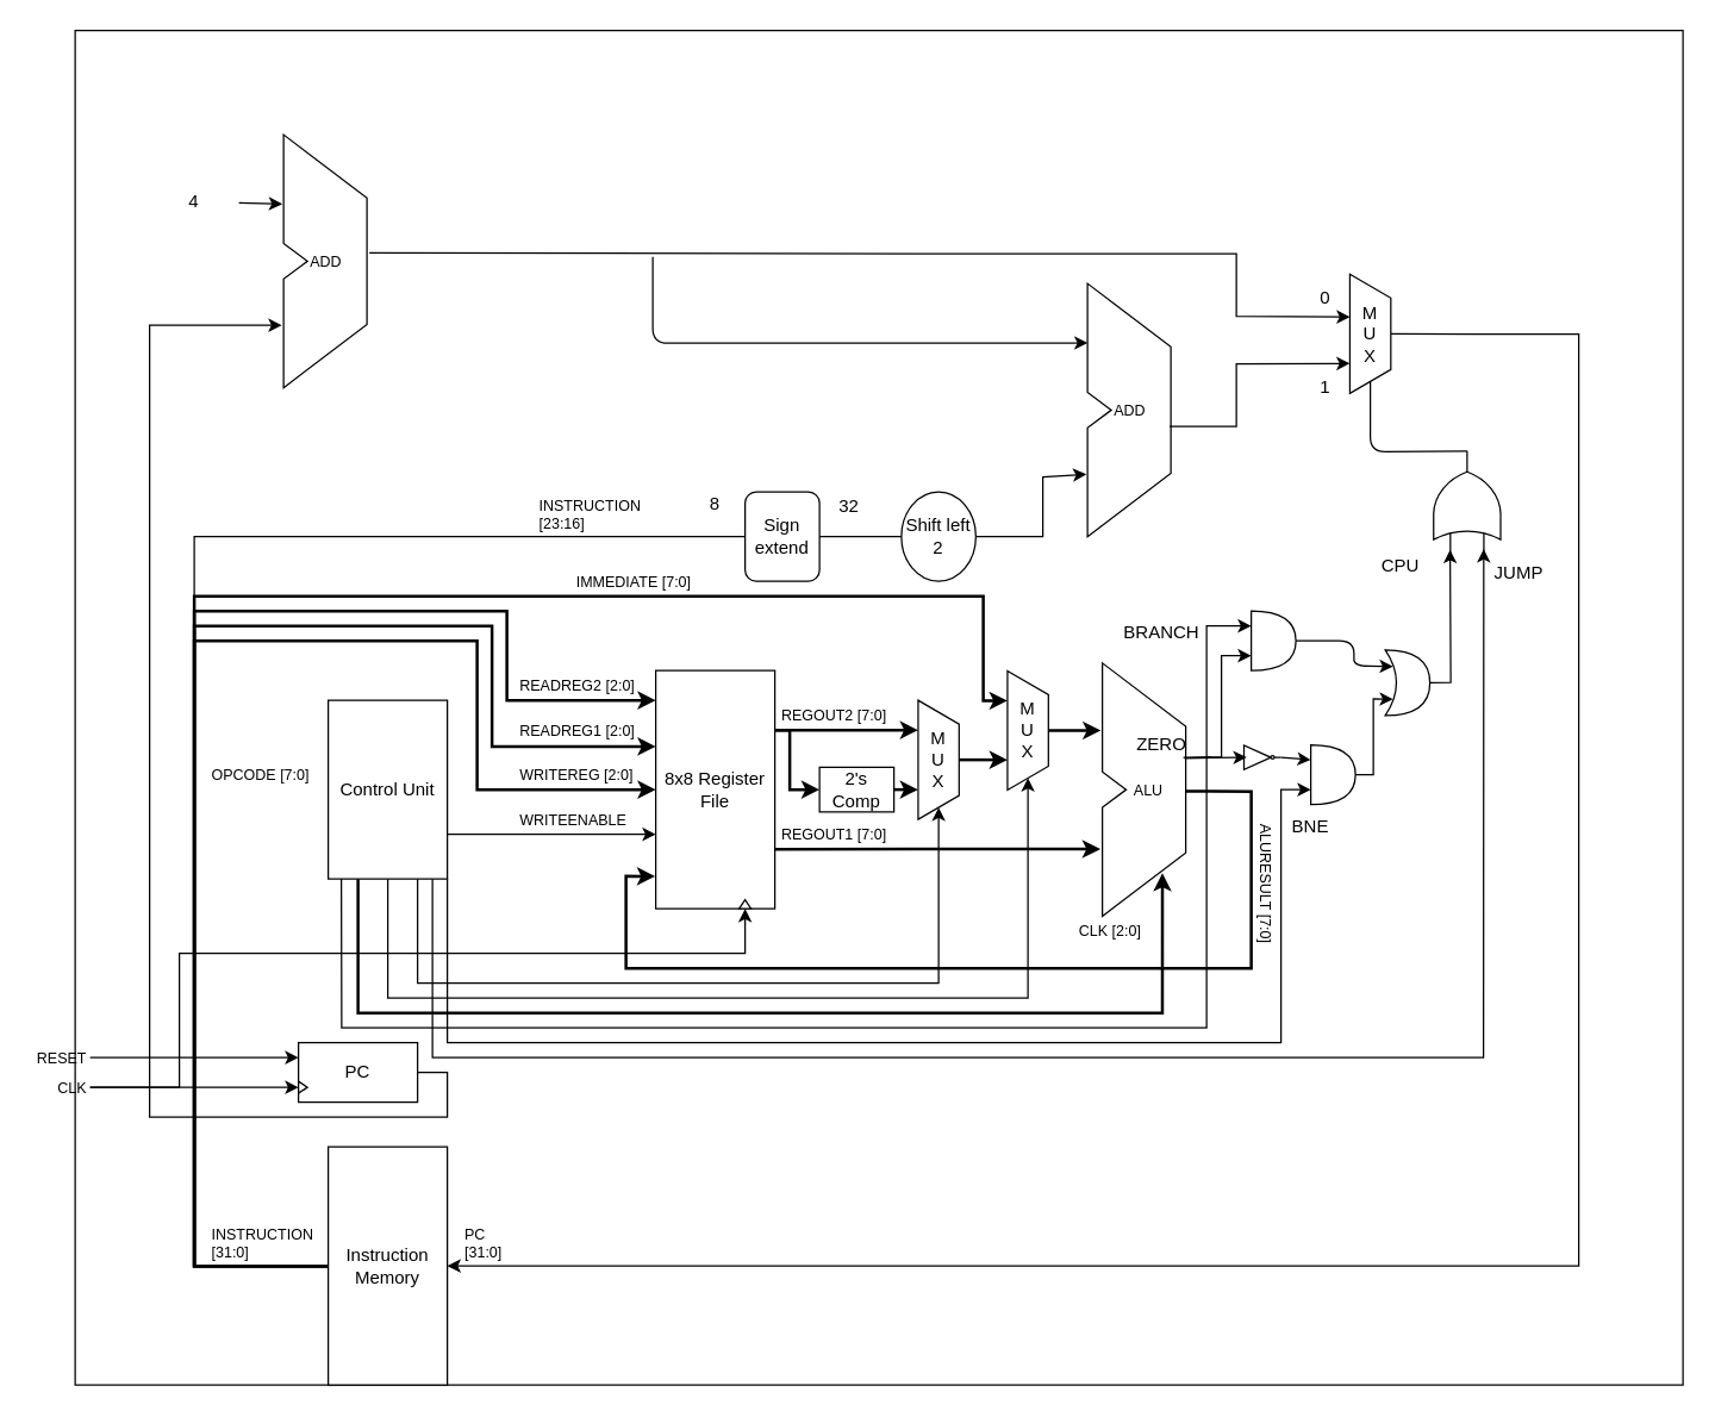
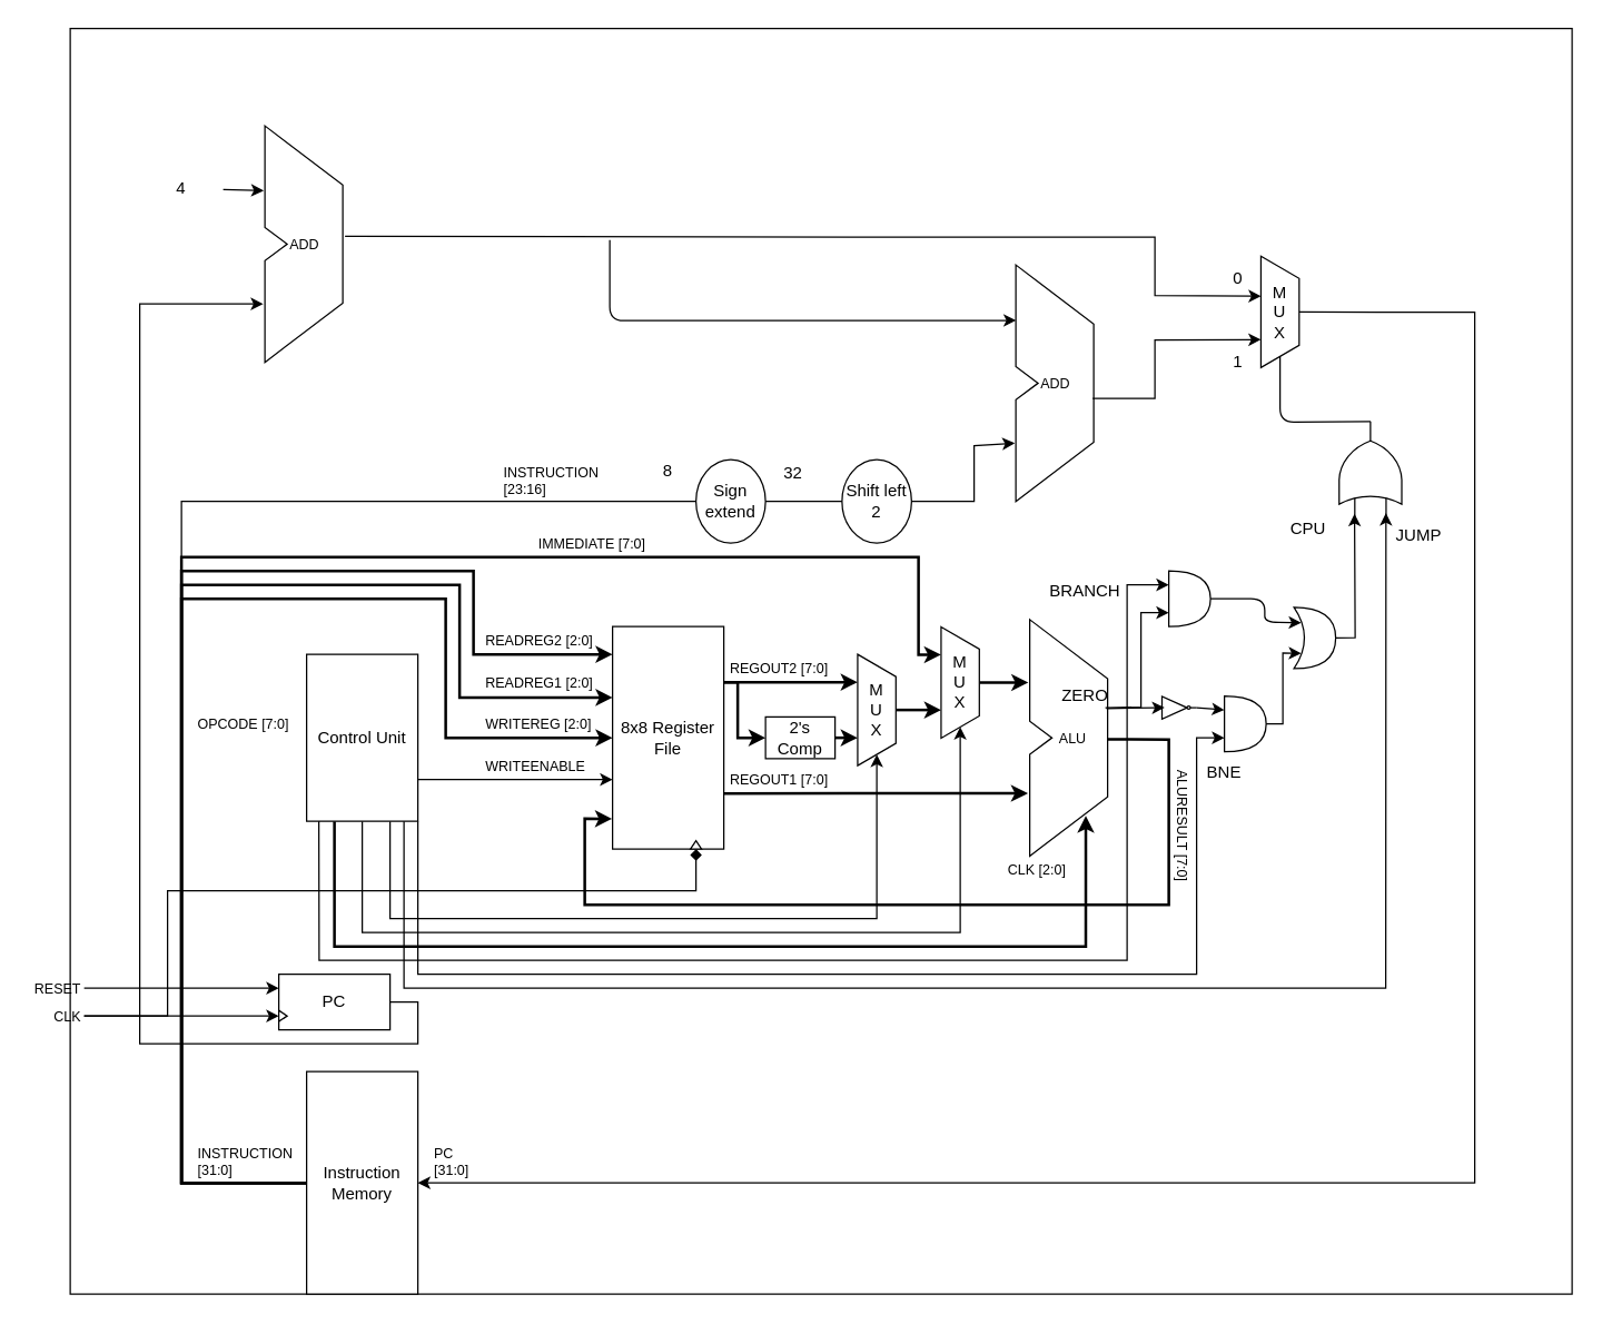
- <mxCell id="56" value="Sign extend" style="whiteSpace=wrap;html=1;rounded=1;" parent="1" vertex="1"><mxGeometry x="500" y="330" width="50" height="60" as="geometry" /></mxCell>
+ <mxCell id="56" value="Sign extend" style="ellipse;whiteSpace=wrap;html=1;" parent="1" vertex="1"><mxGeometry x="500" y="330" width="50" height="60" as="geometry" /></mxCell>
- <mxCell id="38" style="edgeStyle=orthogonalEdgeStyle;rounded=0;orthogonalLoop=1;jettySize=auto;html=1;exitX=1;exitY=0.5;exitDx=0;exitDy=0;entryX=0.75;entryY=1;entryDx=0;entryDy=0;fontSize=10;" parent="1" source="39" target="12" edge="1"><mxGeometry relative="1" as="geometry"><Array as="points"><mxPoint x="120" y="730" /><mxPoint x="120" y="640" /><mxPoint x="500" y="640" /></Array></mxGeometry></mxCell>
+ <mxCell id="38" style="edgeStyle=orthogonalEdgeStyle;rounded=0;orthogonalLoop=1;jettySize=auto;html=1;exitX=1;exitY=0.5;exitDx=0;exitDy=0;entryX=0.75;entryY=1;entryDx=0;entryDy=0;fontSize=10;endArrow=diamond;" parent="1" source="39" target="12" edge="1"><mxGeometry relative="1" as="geometry"><Array as="points"><mxPoint x="120" y="730" /><mxPoint x="120" y="640" /><mxPoint x="500" y="640" /></Array></mxGeometry></mxCell>
